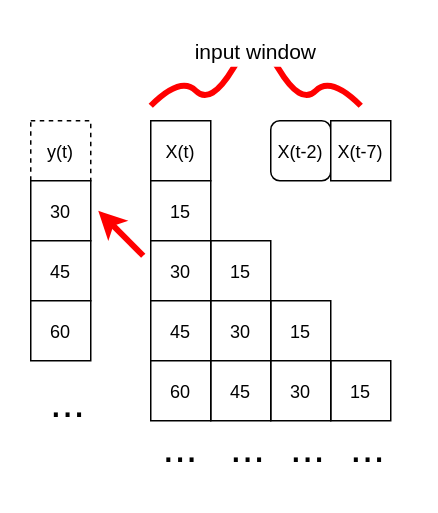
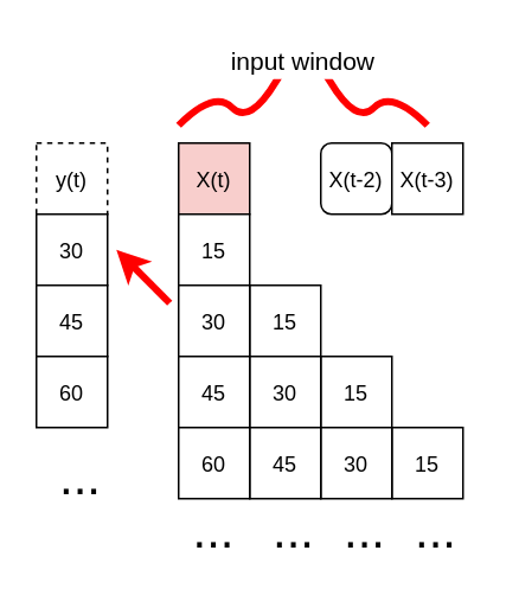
- <mxCell id="2" value="X(t)" style="" vertex="1" parent="1"><mxGeometry x="100" y="80" width="40" height="40" as="geometry" /></mxCell>
+ <mxCell id="2" value="X(t)" style="fillColor=#f8cecc;" vertex="1" parent="1"><mxGeometry x="100" y="80" width="40" height="40" as="geometry" /></mxCell>
- <mxCell id="4" value="X(t-7)" style="" vertex="1" parent="1"><mxGeometry x="220" y="80" width="40" height="40" as="geometry" /></mxCell>
+ <mxCell id="4" value="X(t-3)" style="" vertex="1" parent="1"><mxGeometry x="220" y="80" width="40" height="40" as="geometry" /></mxCell>
